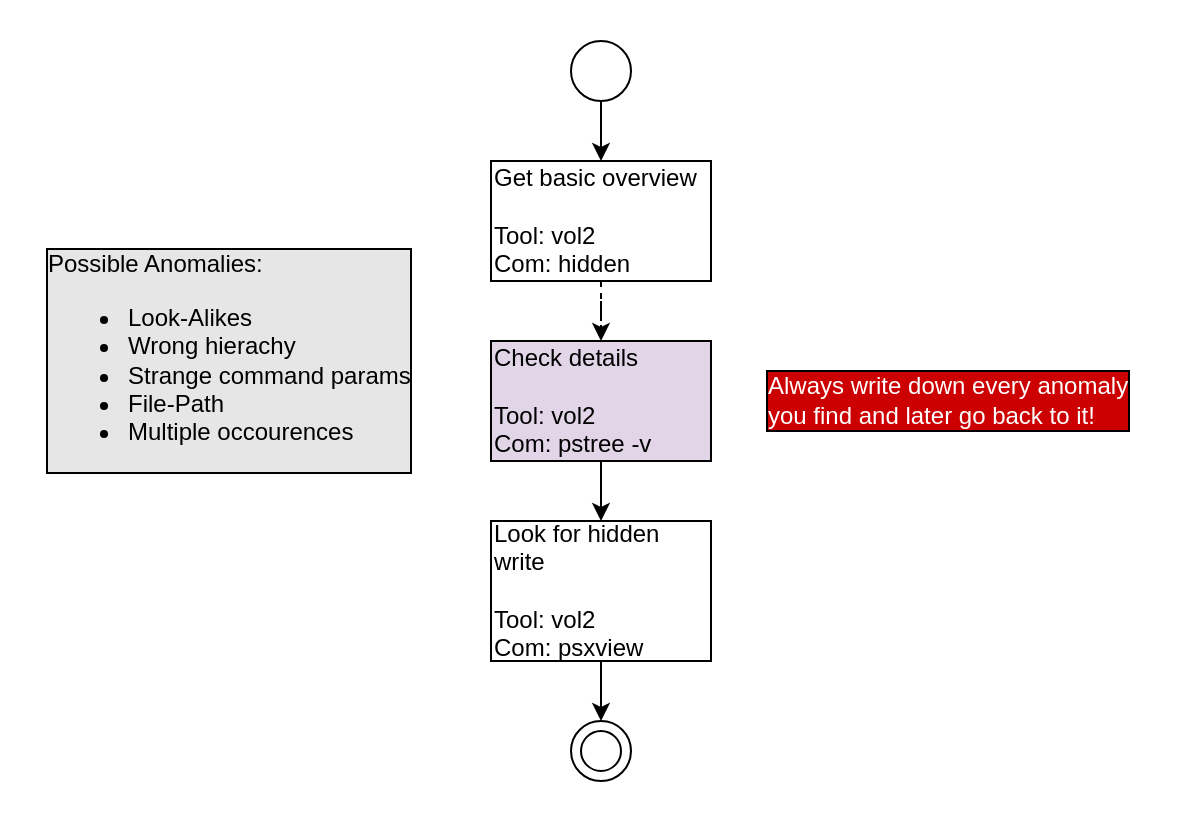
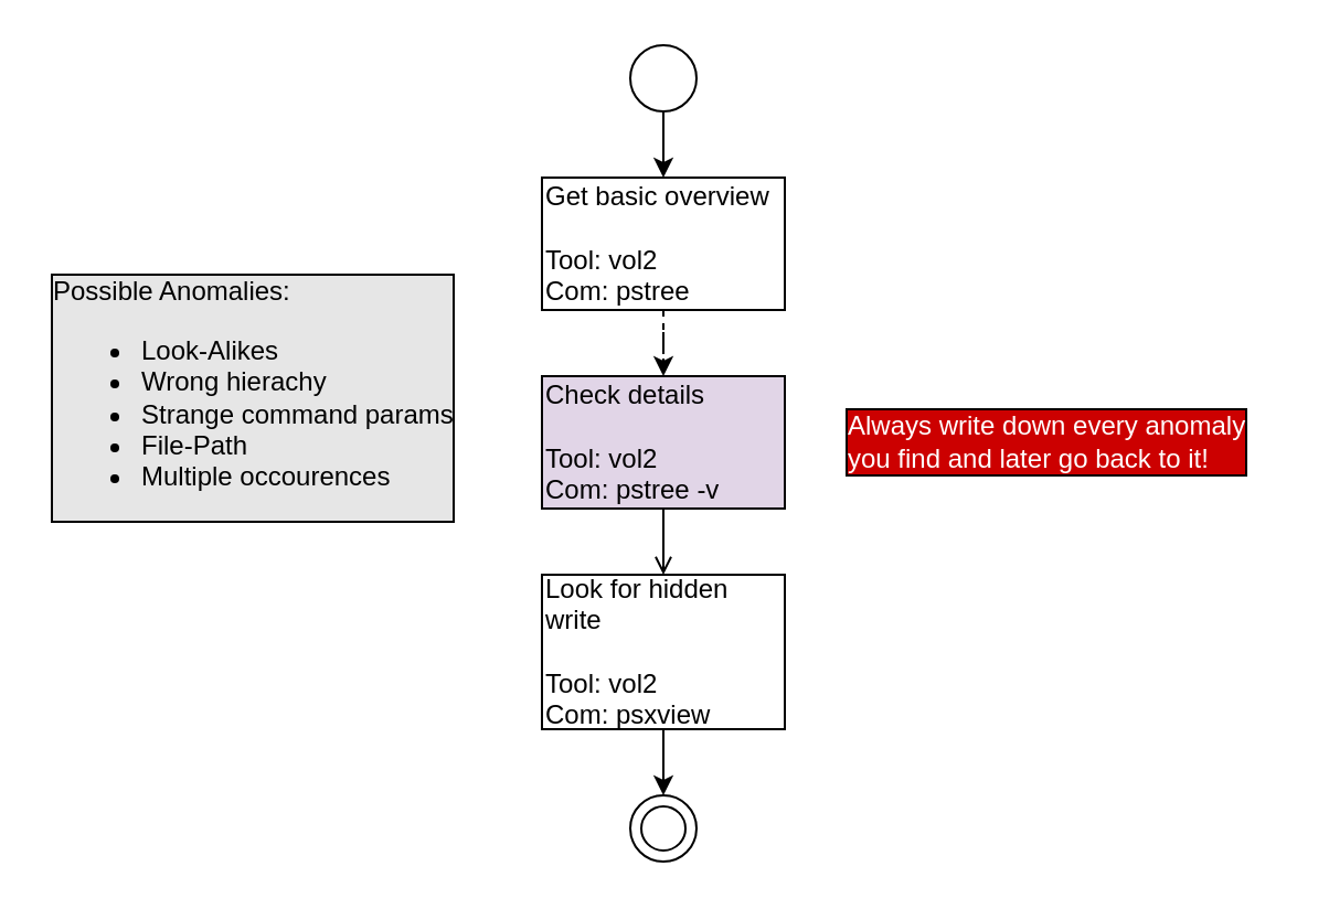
- <mxCell id="4" value="&lt;div align=&quot;left&quot;&gt;Get basic overview&lt;br&gt;&lt;br&gt;Tool: vol2&lt;br&gt;Com: hidden&lt;br&gt;&lt;/div&gt;" style="whiteSpace=wrap;html=1;align=left;" parent="1" vertex="1"><mxGeometry x="245" y="80" width="110" height="60" as="geometry" /></mxCell>
+ <mxCell id="4" value="&lt;div align=&quot;left&quot;&gt;Get basic overview&lt;br&gt;&lt;br&gt;Tool: vol2&lt;br&gt;Com: pstree&lt;br&gt;&lt;/div&gt;" style="whiteSpace=wrap;html=1;align=left;" parent="1" vertex="1"><mxGeometry x="245" y="80" width="110" height="60" as="geometry" /></mxCell>
- <mxCell id="5" style="edgeStyle=orthogonalEdgeStyle;rounded=0;orthogonalLoop=1;jettySize=auto;html=1;exitX=0.5;exitY=1;exitDx=0;exitDy=0;entryX=0.5;entryY=0;entryDx=0;entryDy=0;fontColor=#FFFFFF;" parent="1" source="6" target="12" edge="1"><mxGeometry relative="1" as="geometry" /></mxCell>
+ <mxCell id="5" style="edgeStyle=orthogonalEdgeStyle;rounded=0;orthogonalLoop=1;jettySize=auto;html=1;exitX=0.5;exitY=1;exitDx=0;exitDy=0;entryX=0.5;entryY=0;entryDx=0;entryDy=0;fontColor=#FFFFFF;endArrow=open;" parent="1" source="6" target="12" edge="1"><mxGeometry relative="1" as="geometry" /></mxCell>
